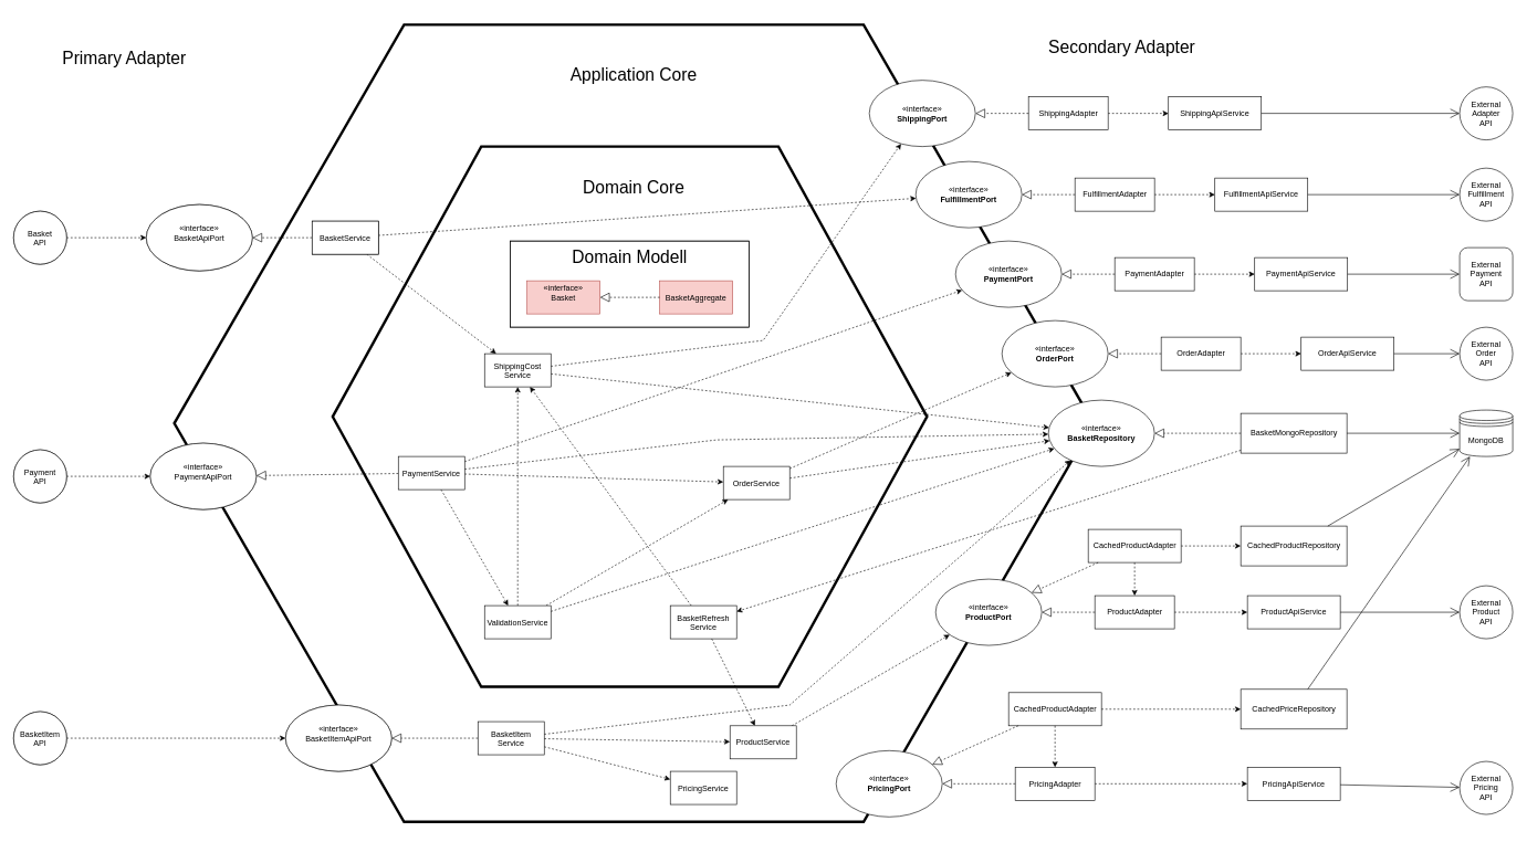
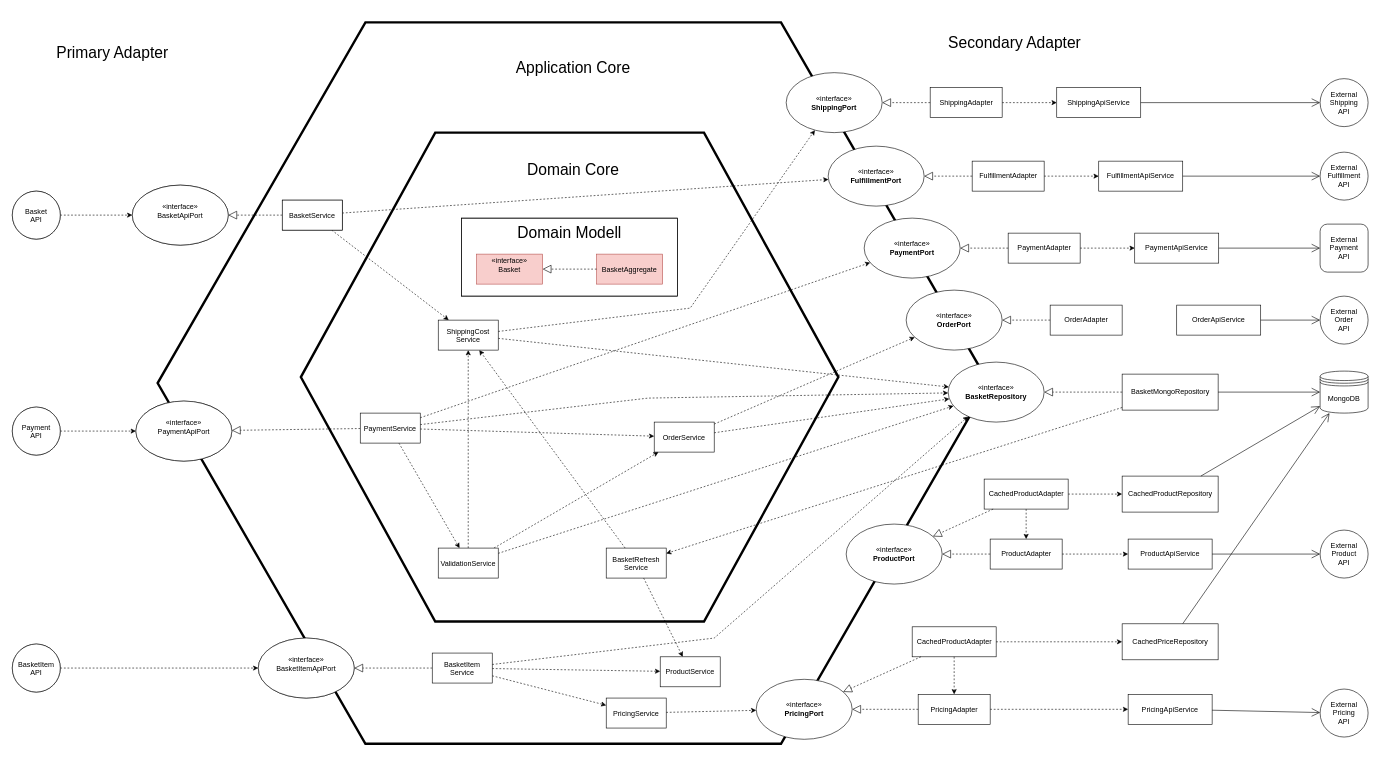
- <mxCell id="110" value="External&lt;br&gt;Adapter&lt;br&gt;API" style="ellipse;whiteSpace=wrap;html=1;aspect=fixed;strokeColor=#000000;strokeWidth=1;fontColor=#000000;fillColor=#FFFFFF;" parent="1" vertex="1"><mxGeometry x="2200" y="130.5" width="80" height="80" as="geometry" /></mxCell>
+ <mxCell id="110" value="External&lt;br&gt;Shipping&lt;br&gt;API" style="ellipse;whiteSpace=wrap;html=1;aspect=fixed;strokeColor=#000000;strokeWidth=1;fontColor=#000000;fillColor=#FFFFFF;" parent="1" vertex="1"><mxGeometry x="2200" y="130.5" width="80" height="80" as="geometry" /></mxCell>
- <mxCell id="89" style="edgeStyle=none;rounded=0;orthogonalLoop=1;jettySize=auto;html=1;dashed=1;fontColor=#000000;strokeColor=#000000;" edge="1" parent="87" source="90" target="92"><mxGeometry relative="1" as="geometry" /></mxCell>
- <mxCell id="67" style="edgeStyle=none;rounded=0;orthogonalLoop=1;jettySize=auto;html=1;dashed=1;fontColor=#000000;strokeColor=#000000;" edge="1" parent="1" source="68" target="24"><mxGeometry relative="1" as="geometry" /></mxCell>
+ <mxCell id="65" style="edgeStyle=none;rounded=0;orthogonalLoop=1;jettySize=auto;html=1;dashed=1;fontColor=#000000;strokeColor=#000000;" edge="1" parent="1" source="66" target="38"><mxGeometry relative="1" as="geometry" /></mxCell>
